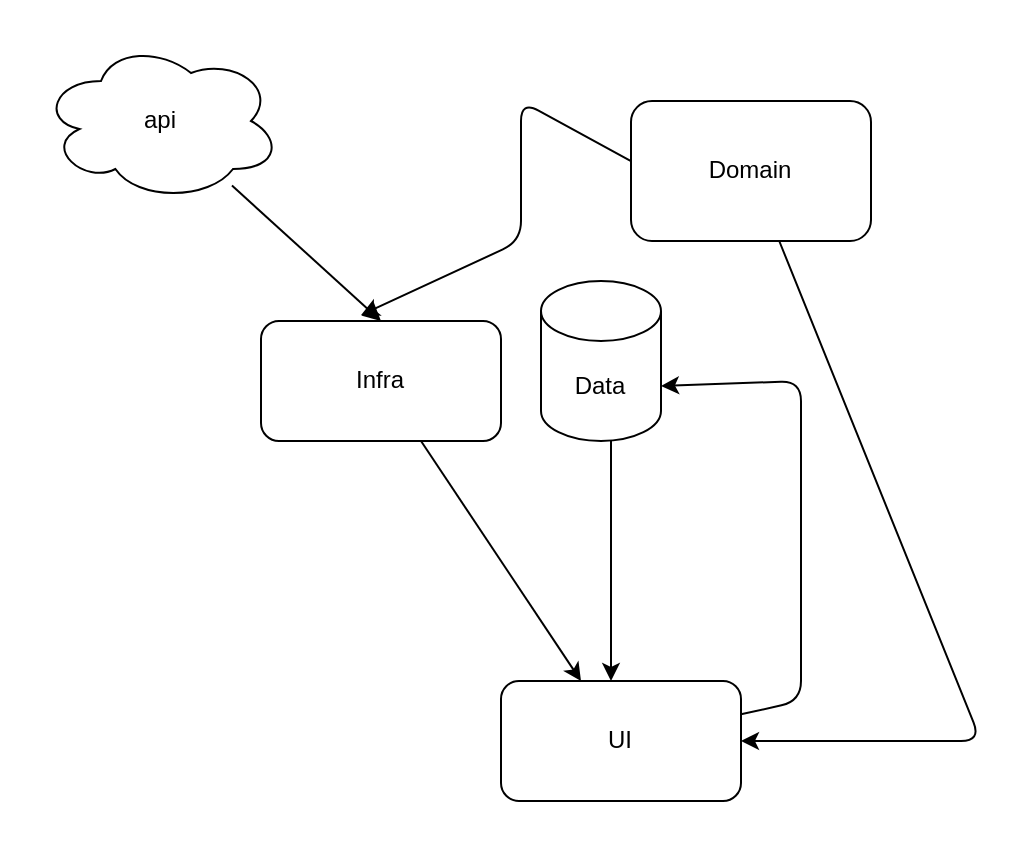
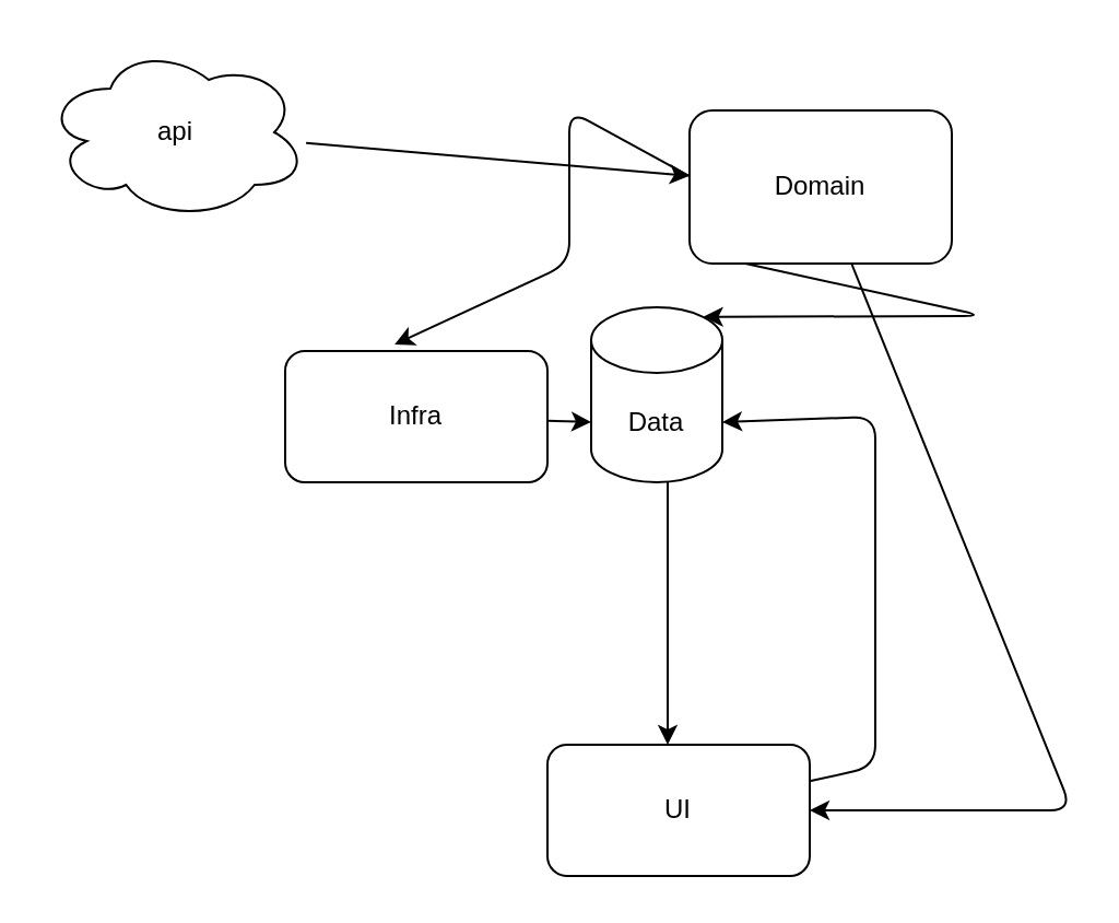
- <mxCell id="11" style="edgeStyle=none;html=1;entryX=0.5;entryY=0;entryDx=0;entryDy=0;" parent="1" source="12" target="8" edge="1"><mxGeometry relative="1" as="geometry" /></mxCell>
+ <mxCell id="11" style="edgeStyle=none;html=1;" parent="1" source="12" target="6" edge="1"><mxGeometry relative="1" as="geometry" /></mxCell>
+ <mxCell id="5" style="edgeStyle=none;html=1;entryX=0.855;entryY=0;entryDx=0;entryDy=4.35;entryPerimeter=0;exitX=0.175;exitY=0.986;exitDx=0;exitDy=0;exitPerimeter=0;" edge="1" parent="1" source="6" target="13"><mxGeometry relative="1" as="geometry"><Array as="points"><mxPoint x="450" y="144" /></Array></mxGeometry></mxCell>
- <mxCell id="7" style="edgeStyle=none;html=1;" edge="1" parent="1" source="8" target="10"><mxGeometry relative="1" as="geometry" /></mxCell>
+ <mxCell id="7" style="edgeStyle=none;html=1;entryX=0;entryY=0;entryDx=0;entryDy=52.5;entryPerimeter=0;" edge="1" parent="1" source="8" target="13"><mxGeometry relative="1" as="geometry" /></mxCell>
